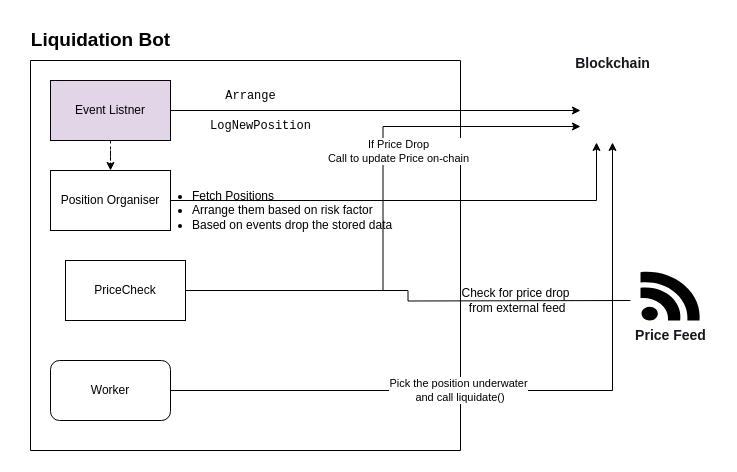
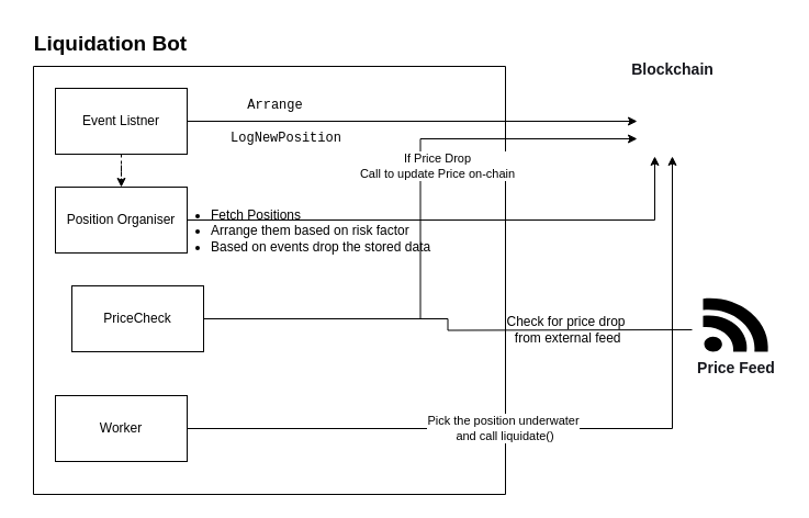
- <mxCell id="5" value="Event Listner" style="rounded=0;whiteSpace=wrap;html=1;fillColor=#e1d5e7;" vertex="1" parent="3"><mxGeometry x="20" y="20" width="120" height="60" as="geometry" /></mxCell>
+ <mxCell id="5" value="Event Listner" style="rounded=0;whiteSpace=wrap;html=1;" vertex="1" parent="3"><mxGeometry x="20" y="20" width="120" height="60" as="geometry" /></mxCell>
- <mxCell id="9" value="Worker" style="whiteSpace=wrap;html=1;rounded=1;" vertex="1" parent="3"><mxGeometry x="20" y="300" width="120" height="60" as="geometry" /></mxCell>
+ <mxCell id="9" value="Worker" style="rounded=0;whiteSpace=wrap;html=1;" vertex="1" parent="3"><mxGeometry x="20" y="300" width="120" height="60" as="geometry" /></mxCell>
